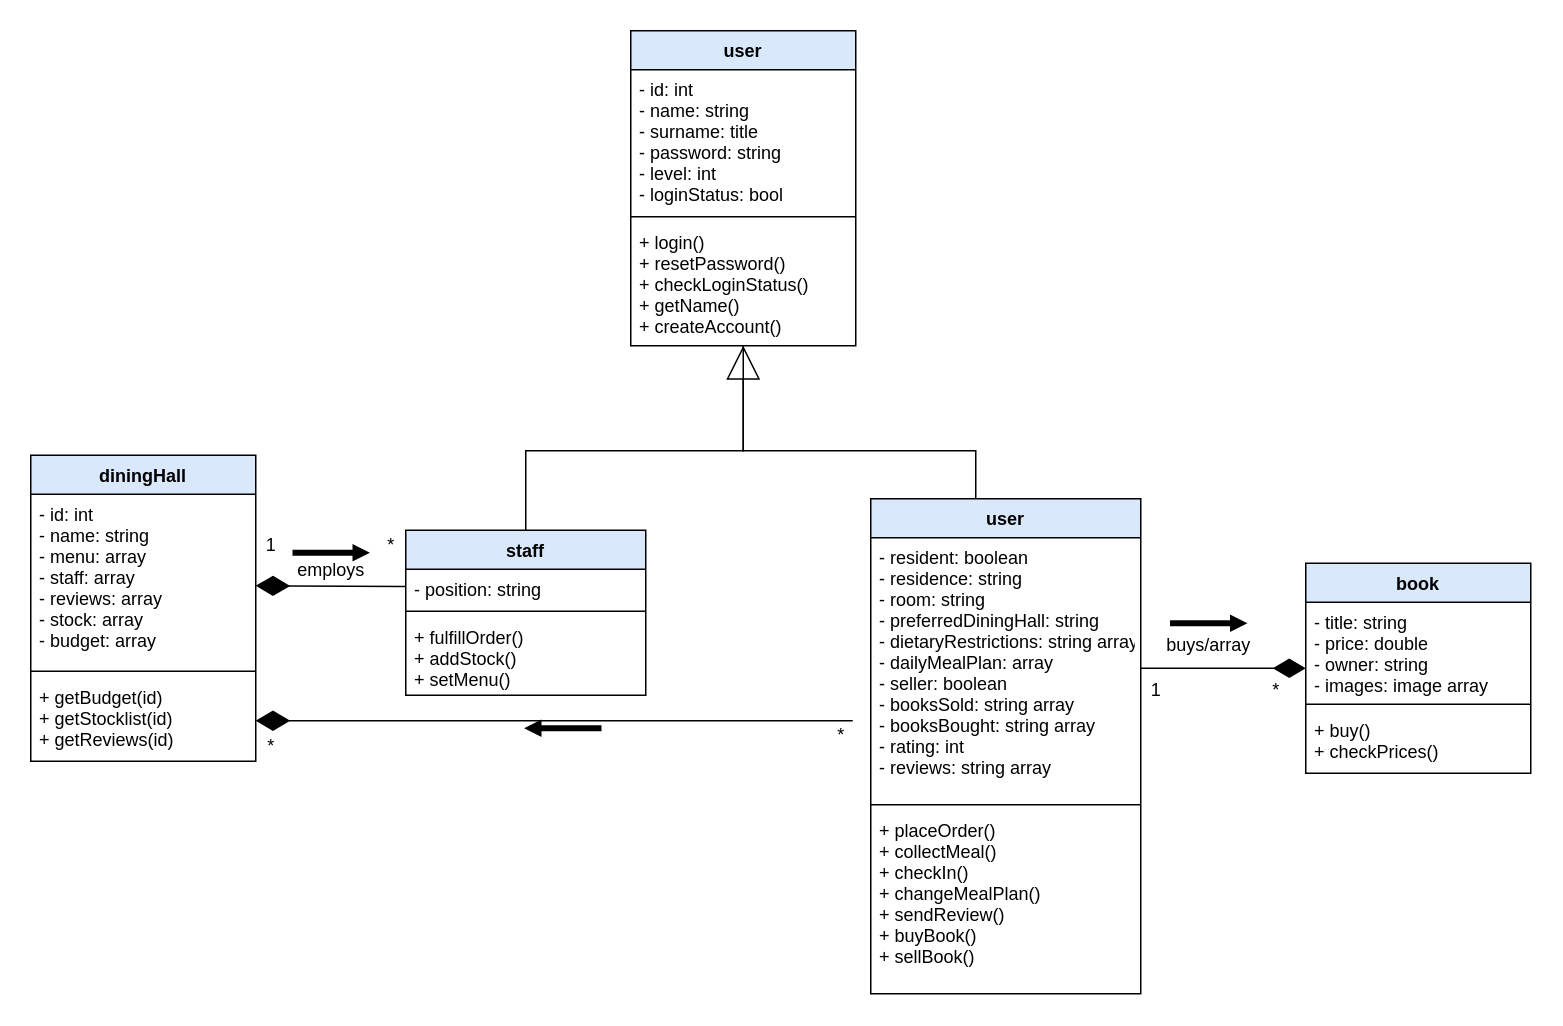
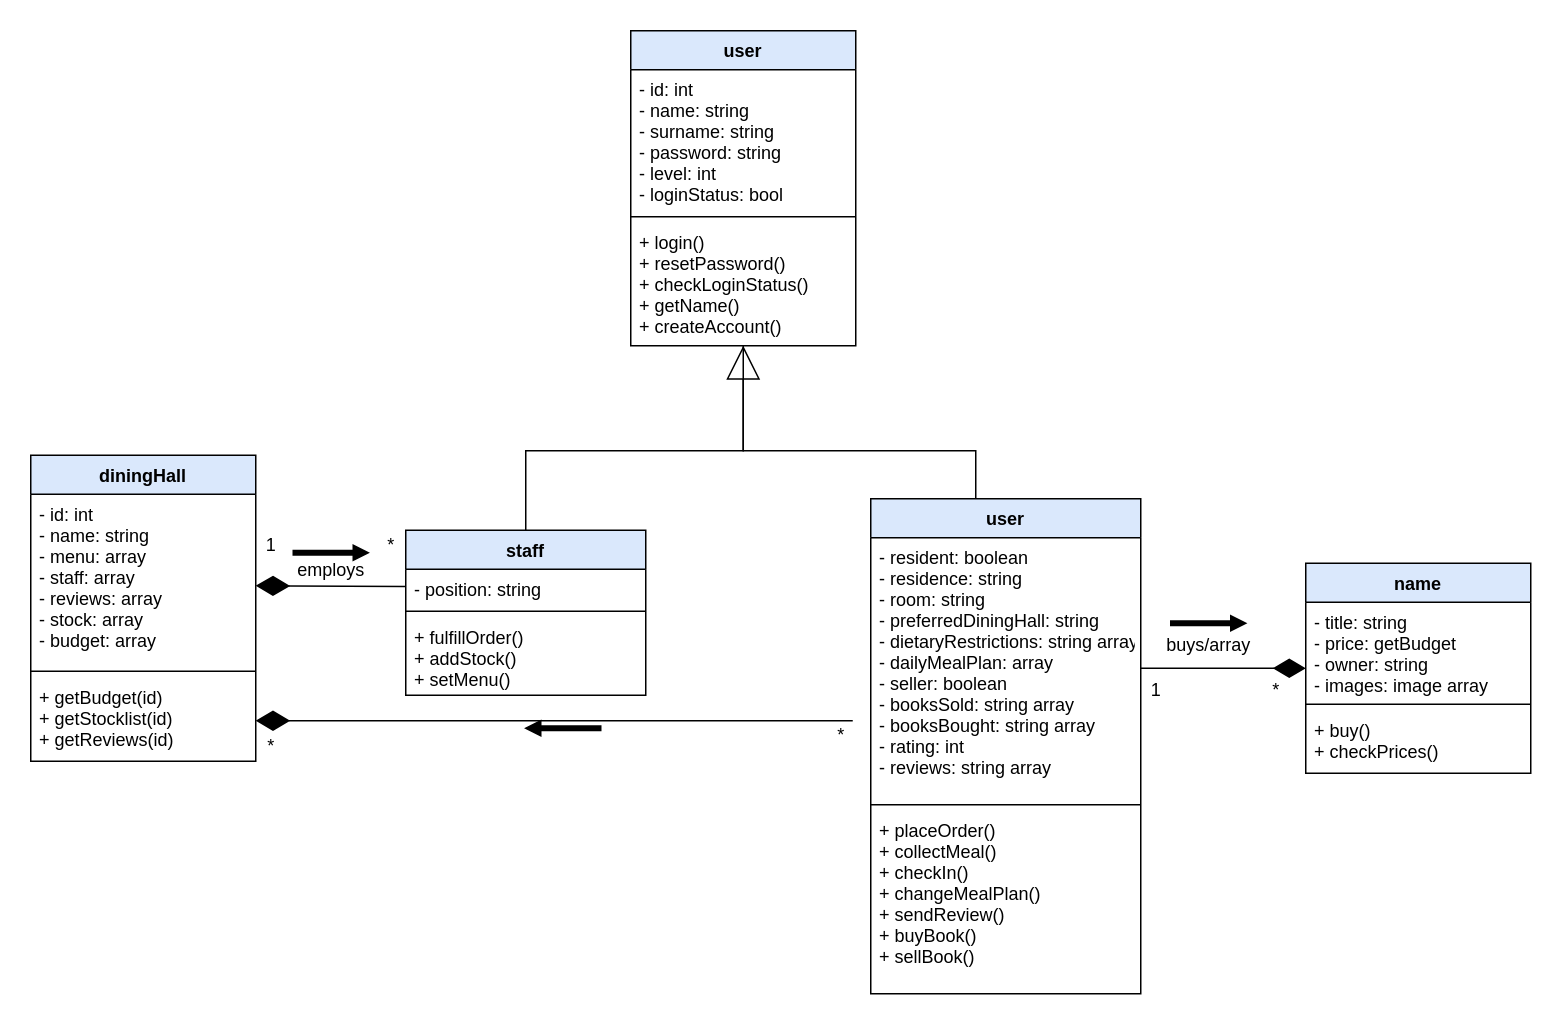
- <mxCell id="19" value="- id: int&#10;- name: string&#10;- surname: title&#10;- password: string&#10;- level: int&#10;- loginStatus: bool&#10;&#10;&#10;" style="text;strokeColor=none;fillColor=none;align=left;verticalAlign=top;spacingLeft=4;spacingRight=4;overflow=hidden;rotatable=0;points=[[0,0.5],[1,0.5]];portConstraint=eastwest;" parent="18" vertex="1"><mxGeometry y="26" width="150" height="94" as="geometry" /></mxCell>
+ <mxCell id="19" value="- id: int&#10;- name: string&#10;- surname: string&#10;- password: string&#10;- level: int&#10;- loginStatus: bool&#10;&#10;&#10;" style="text;strokeColor=none;fillColor=none;align=left;verticalAlign=top;spacingLeft=4;spacingRight=4;overflow=hidden;rotatable=0;points=[[0,0.5],[1,0.5]];portConstraint=eastwest;" parent="18" vertex="1"><mxGeometry y="26" width="150" height="94" as="geometry" /></mxCell>
- <mxCell id="34" value="book" style="swimlane;fontStyle=1;align=center;verticalAlign=top;childLayout=stackLayout;horizontal=1;startSize=26;horizontalStack=0;resizeParent=1;resizeParentMax=0;resizeLast=0;collapsible=1;marginBottom=0;fillColor=#dae8fc;" parent="1" vertex="1"><mxGeometry x="870" y="375" width="150" height="140" as="geometry" /></mxCell>
+ <mxCell id="34" value="name" style="swimlane;fontStyle=1;align=center;verticalAlign=top;childLayout=stackLayout;horizontal=1;startSize=26;horizontalStack=0;resizeParent=1;resizeParentMax=0;resizeLast=0;collapsible=1;marginBottom=0;fillColor=#dae8fc;" parent="1" vertex="1"><mxGeometry x="870" y="375" width="150" height="140" as="geometry" /></mxCell>
- <mxCell id="35" value="- title: string&#10;- price: double&#10;- owner: string &#10;- images: image array" style="text;strokeColor=none;fillColor=none;align=left;verticalAlign=top;spacingLeft=4;spacingRight=4;overflow=hidden;rotatable=0;points=[[0,0.5],[1,0.5]];portConstraint=eastwest;" parent="34" vertex="1"><mxGeometry y="26" width="150" height="64" as="geometry" /></mxCell>
+ <mxCell id="35" value="- title: string&#10;- price: getBudget&#10;- owner: string &#10;- images: image array" style="text;strokeColor=none;fillColor=none;align=left;verticalAlign=top;spacingLeft=4;spacingRight=4;overflow=hidden;rotatable=0;points=[[0,0.5],[1,0.5]];portConstraint=eastwest;" parent="34" vertex="1"><mxGeometry y="26" width="150" height="64" as="geometry" /></mxCell>
